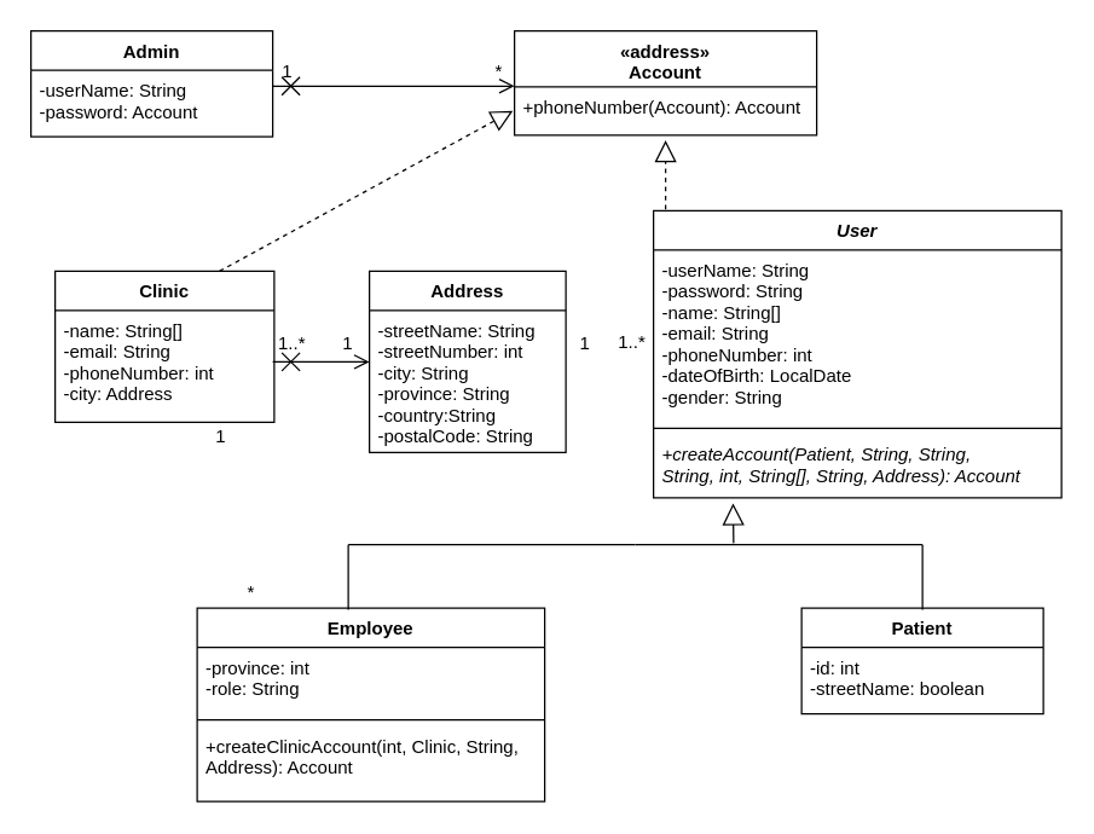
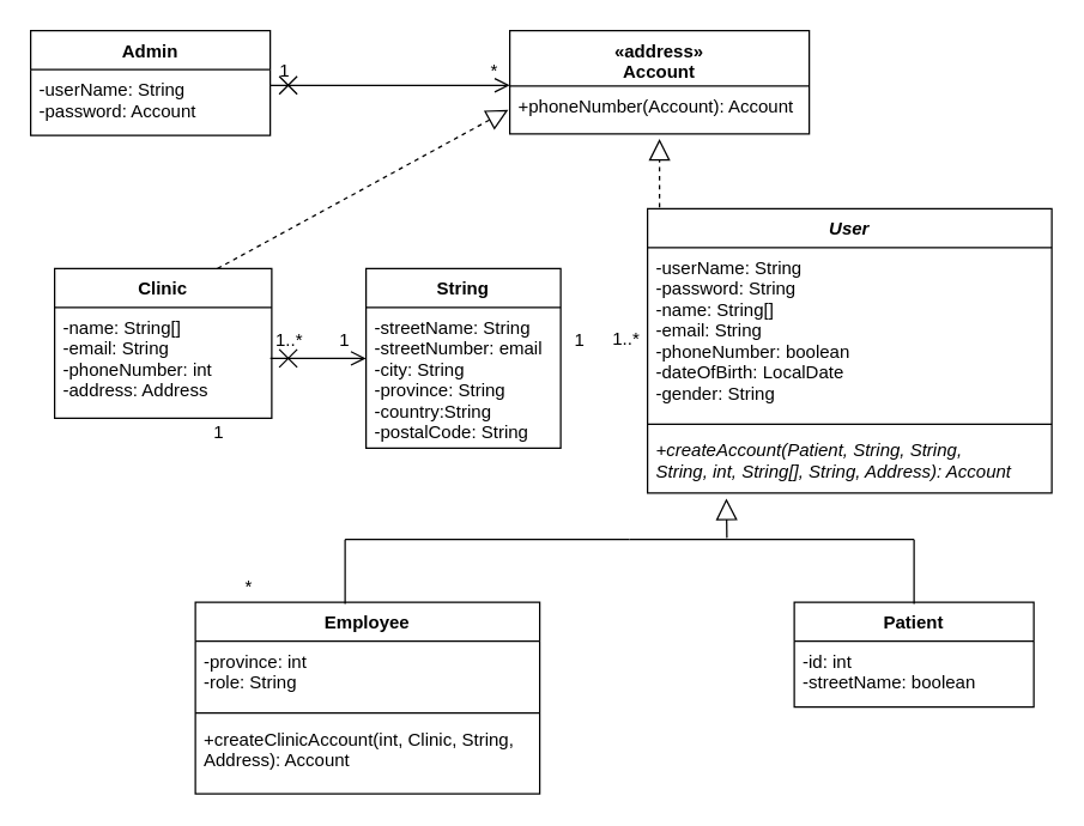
- <mxCell id="6" value="-userName: String&#10;-password: String&#10;-name: String[]&#10;-email: String&#10;-phoneNumber: int&#10;-dateOfBirth: LocalDate&#10;-gender: String" style="text;strokeColor=none;fillColor=none;align=left;verticalAlign=top;spacingLeft=4;spacingRight=4;overflow=hidden;rotatable=0;points=[[0,0.5],[1,0.5]];portConstraint=eastwest;" parent="5" vertex="1"><mxGeometry y="26" width="270" height="114" as="geometry" /></mxCell>
+ <mxCell id="6" value="-userName: String&#10;-password: String&#10;-name: String[]&#10;-email: String&#10;-phoneNumber: boolean&#10;-dateOfBirth: LocalDate&#10;-gender: String" style="text;strokeColor=none;fillColor=none;align=left;verticalAlign=top;spacingLeft=4;spacingRight=4;overflow=hidden;rotatable=0;points=[[0,0.5],[1,0.5]];portConstraint=eastwest;" parent="5" vertex="1"><mxGeometry y="26" width="270" height="114" as="geometry" /></mxCell>
- <mxCell id="29" value="Address" style="swimlane;fontStyle=1;align=center;verticalAlign=top;childLayout=stackLayout;horizontal=1;startSize=26;horizontalStack=0;resizeParent=1;resizeParentMax=0;resizeLast=0;collapsible=1;marginBottom=0;" vertex="1" parent="1"><mxGeometry x="244" y="179" width="130" height="120" as="geometry" /></mxCell>
+ <mxCell id="29" value="String" style="swimlane;fontStyle=1;align=center;verticalAlign=top;childLayout=stackLayout;horizontal=1;startSize=26;horizontalStack=0;resizeParent=1;resizeParentMax=0;resizeLast=0;collapsible=1;marginBottom=0;" vertex="1" parent="1"><mxGeometry x="244" y="179" width="130" height="120" as="geometry" /></mxCell>
- <mxCell id="18" value="-name: String[]&#10;-email: String&#10;-phoneNumber: int&#10;-city: Address" style="text;strokeColor=none;fillColor=none;align=left;verticalAlign=top;spacingLeft=4;spacingRight=4;overflow=hidden;rotatable=0;points=[[0,0.5],[1,0.5]];portConstraint=eastwest;" parent="17" vertex="1"><mxGeometry y="26" width="145" height="74" as="geometry" /></mxCell>
+ <mxCell id="18" value="-name: String[]&#10;-email: String&#10;-phoneNumber: int&#10;-address: Address" style="text;strokeColor=none;fillColor=none;align=left;verticalAlign=top;spacingLeft=4;spacingRight=4;overflow=hidden;rotatable=0;points=[[0,0.5],[1,0.5]];portConstraint=eastwest;" parent="17" vertex="1"><mxGeometry y="26" width="145" height="74" as="geometry" /></mxCell>
- <mxCell id="30" value="-streetName: String&#10;-streetNumber: int&#10;-city: String&#10;-province: String&#10;-country:String&#10;-postalCode: String&#10;" style="text;strokeColor=none;fillColor=none;align=left;verticalAlign=top;spacingLeft=4;spacingRight=4;overflow=hidden;rotatable=0;points=[[0,0.5],[1,0.5]];portConstraint=eastwest;" vertex="1" parent="29"><mxGeometry y="26" width="130" height="94" as="geometry" /></mxCell>
+ <mxCell id="30" value="-streetName: String&#10;-streetNumber: email&#10;-city: String&#10;-province: String&#10;-country:String&#10;-postalCode: String&#10;" style="text;strokeColor=none;fillColor=none;align=left;verticalAlign=top;spacingLeft=4;spacingRight=4;overflow=hidden;rotatable=0;points=[[0,0.5],[1,0.5]];portConstraint=eastwest;" vertex="1" parent="29"><mxGeometry y="26" width="130" height="94" as="geometry" /></mxCell>
